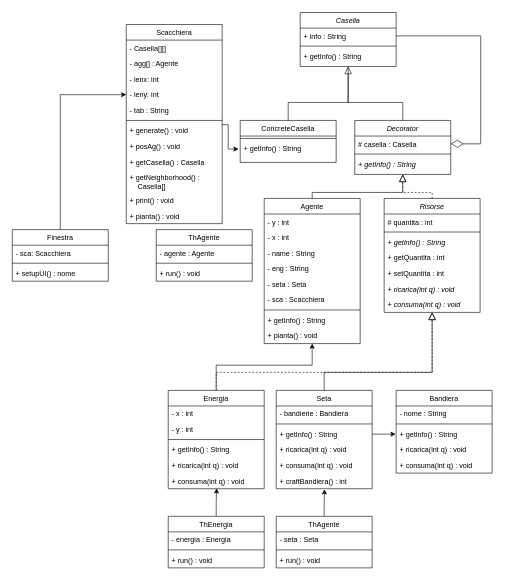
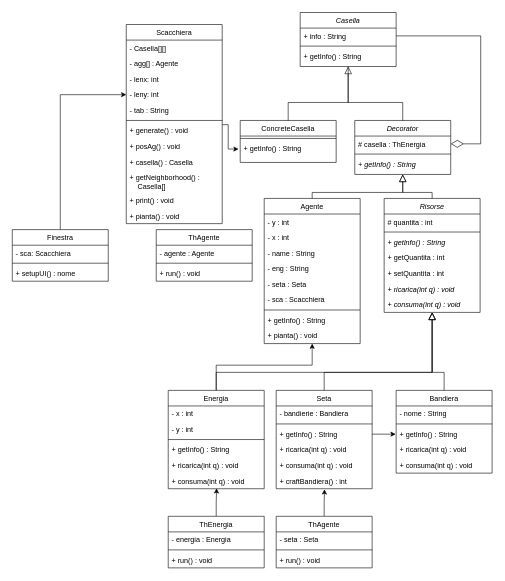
- <mxCell id="20" value="# casella : Casella" style="text;align=left;verticalAlign=top;spacingLeft=4;spacingRight=4;overflow=hidden;rotatable=0;points=[[0,0.5],[1,0.5]];portConstraint=eastwest;rounded=0;shadow=0;html=0;" parent="19" vertex="1"><mxGeometry y="26" width="160" height="26" as="geometry" /></mxCell>
+ <mxCell id="20" value="# casella : ThEnergia" style="text;align=left;verticalAlign=top;spacingLeft=4;spacingRight=4;overflow=hidden;rotatable=0;points=[[0,0.5],[1,0.5]];portConstraint=eastwest;rounded=0;shadow=0;html=0;" parent="19" vertex="1"><mxGeometry y="26" width="160" height="26" as="geometry" /></mxCell>
- <mxCell id="74" value="+ getCasella() : Casella" style="text;align=left;verticalAlign=top;spacingLeft=4;spacingRight=4;overflow=hidden;rotatable=0;points=[[0,0.5],[1,0.5]];portConstraint=eastwest;fontStyle=0" vertex="1" parent="65"><mxGeometry y="216" width="160" height="26" as="geometry" /></mxCell>
+ <mxCell id="74" value="+ casella() : Casella" style="text;align=left;verticalAlign=top;spacingLeft=4;spacingRight=4;overflow=hidden;rotatable=0;points=[[0,0.5],[1,0.5]];portConstraint=eastwest;fontStyle=0" vertex="1" parent="65"><mxGeometry y="216" width="160" height="26" as="geometry" /></mxCell>
- <mxCell id="18" value="" style="endArrow=block;endSize=10;endFill=0;shadow=0;strokeWidth=1;rounded=0;edgeStyle=elbowEdgeStyle;elbow=vertical;exitX=0.5;exitY=0;exitDx=0;exitDy=0;entryX=0.5;entryY=1;entryDx=0;entryDy=0;dashed=1;" parent="1" source="9" target="19" edge="1"><mxGeometry width="160" relative="1" as="geometry"><mxPoint x="280" y="386" as="sourcePoint" /><mxPoint x="531" y="450" as="targetPoint" /><Array as="points"><mxPoint x="601" y="320" /><mxPoint x="491" y="480" /><mxPoint x="361" y="330" /></Array></mxGeometry></mxCell>
+ <mxCell id="18" value="" style="endArrow=block;endSize=10;endFill=0;shadow=0;strokeWidth=1;rounded=0;edgeStyle=elbowEdgeStyle;elbow=vertical;exitX=0.5;exitY=0;exitDx=0;exitDy=0;entryX=0.5;entryY=1;entryDx=0;entryDy=0;" parent="1" source="9" target="19" edge="1"><mxGeometry width="160" relative="1" as="geometry"><mxPoint x="280" y="386" as="sourcePoint" /><mxPoint x="531" y="450" as="targetPoint" /><Array as="points"><mxPoint x="601" y="320" /><mxPoint x="491" y="480" /><mxPoint x="361" y="330" /></Array></mxGeometry></mxCell>
- <mxCell id="46" value="" style="endArrow=block;endSize=10;endFill=0;shadow=0;strokeWidth=1;rounded=0;edgeStyle=elbowEdgeStyle;elbow=vertical;entryX=0.5;entryY=1;entryDx=0;entryDy=0;exitX=0.5;exitY=0;exitDx=0;exitDy=0;dashed=1;" parent="1" source="26" target="9" edge="1"><mxGeometry width="160" relative="1" as="geometry"><mxPoint x="561" y="210" as="sourcePoint" /><mxPoint x="470" y="120.004" as="targetPoint" /><Array as="points"><mxPoint x="510" y="620" /><mxPoint x="460" y="550" /><mxPoint x="520" y="600" /><mxPoint x="461" y="430" /><mxPoint x="461" y="190" /></Array></mxGeometry></mxCell>
+ <mxCell id="46" value="" style="endArrow=block;endSize=10;endFill=0;shadow=0;strokeWidth=1;rounded=0;edgeStyle=elbowEdgeStyle;elbow=vertical;entryX=0.5;entryY=1;entryDx=0;entryDy=0;exitX=0.5;exitY=0;exitDx=0;exitDy=0;" parent="1" source="26" target="9" edge="1"><mxGeometry width="160" relative="1" as="geometry"><mxPoint x="561" y="210" as="sourcePoint" /><mxPoint x="470" y="120.004" as="targetPoint" /><Array as="points"><mxPoint x="510" y="620" /><mxPoint x="460" y="550" /><mxPoint x="520" y="600" /><mxPoint x="461" y="430" /><mxPoint x="461" y="190" /></Array></mxGeometry></mxCell>
+ <mxCell id="48" value="" style="endArrow=block;endSize=10;endFill=0;shadow=0;strokeWidth=1;rounded=0;edgeStyle=elbowEdgeStyle;elbow=vertical;entryX=0.5;entryY=1;entryDx=0;entryDy=0;exitX=0.5;exitY=0;exitDx=0;exitDy=0;" parent="1" source="40" target="9" edge="1"><mxGeometry width="160" relative="1" as="geometry"><mxPoint x="411" y="480" as="sourcePoint" /><mxPoint x="571" y="420" as="targetPoint" /><Array as="points"><mxPoint x="700" y="620" /><mxPoint x="700" y="600" /><mxPoint x="630" y="550" /><mxPoint x="650" y="600" /><mxPoint x="481" y="210" /></Array></mxGeometry></mxCell>
